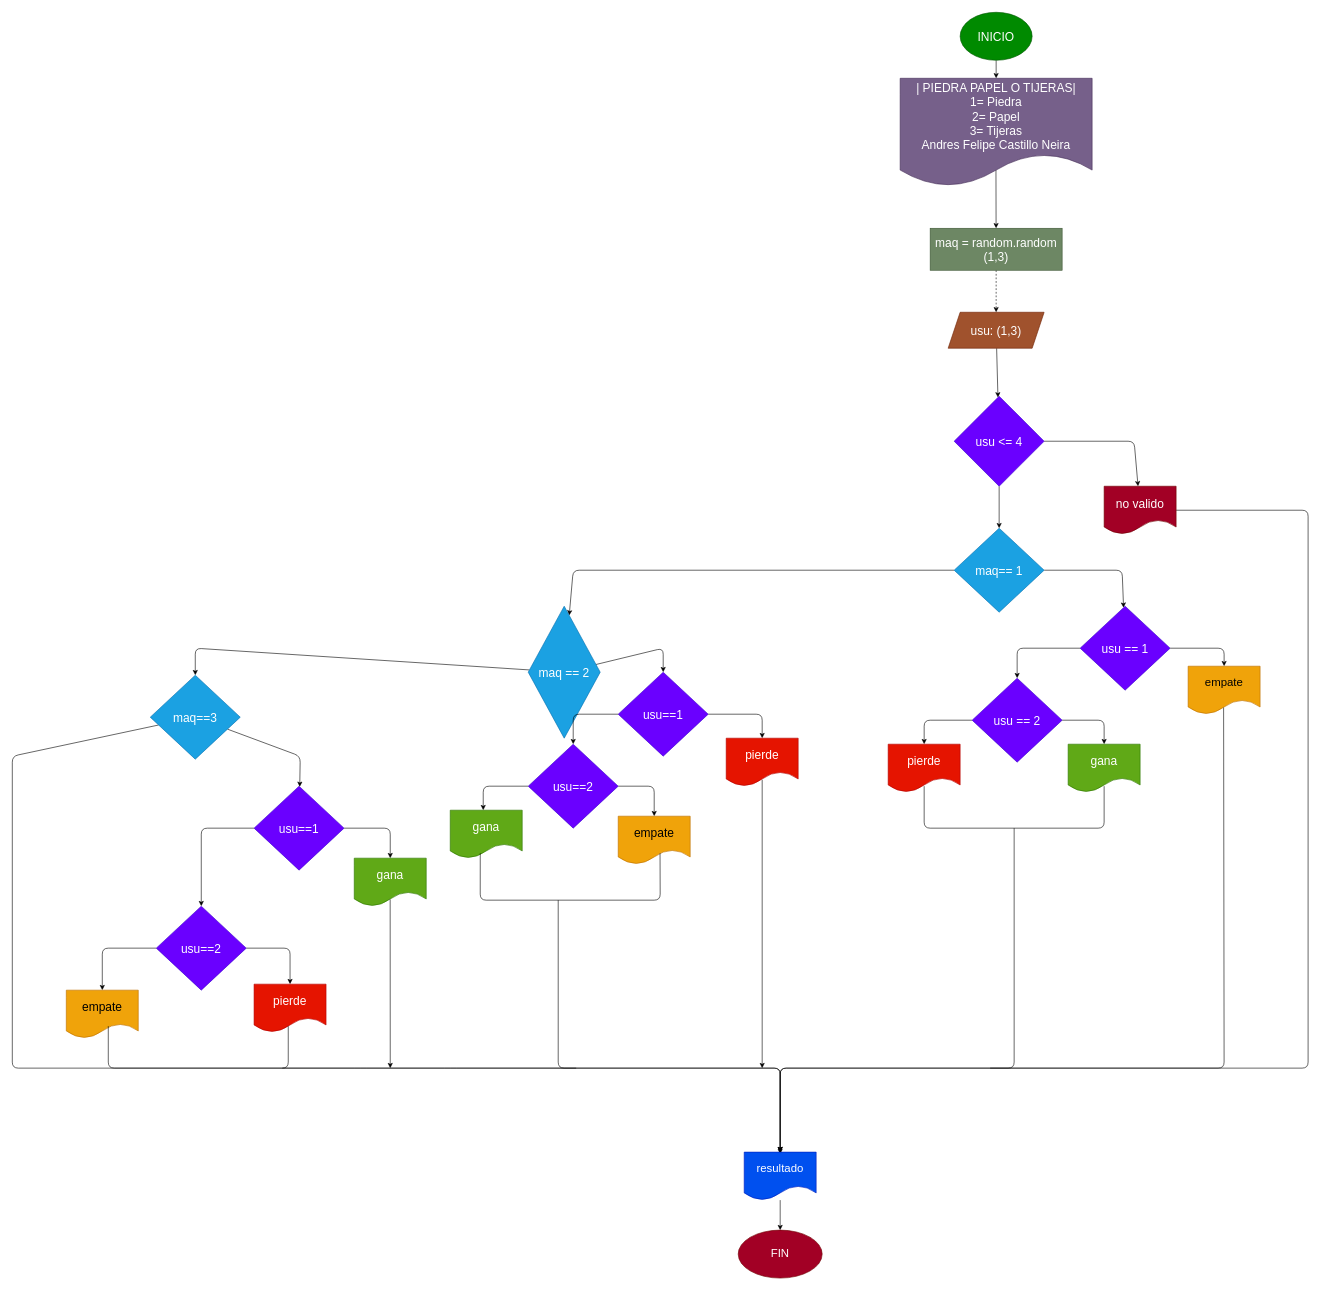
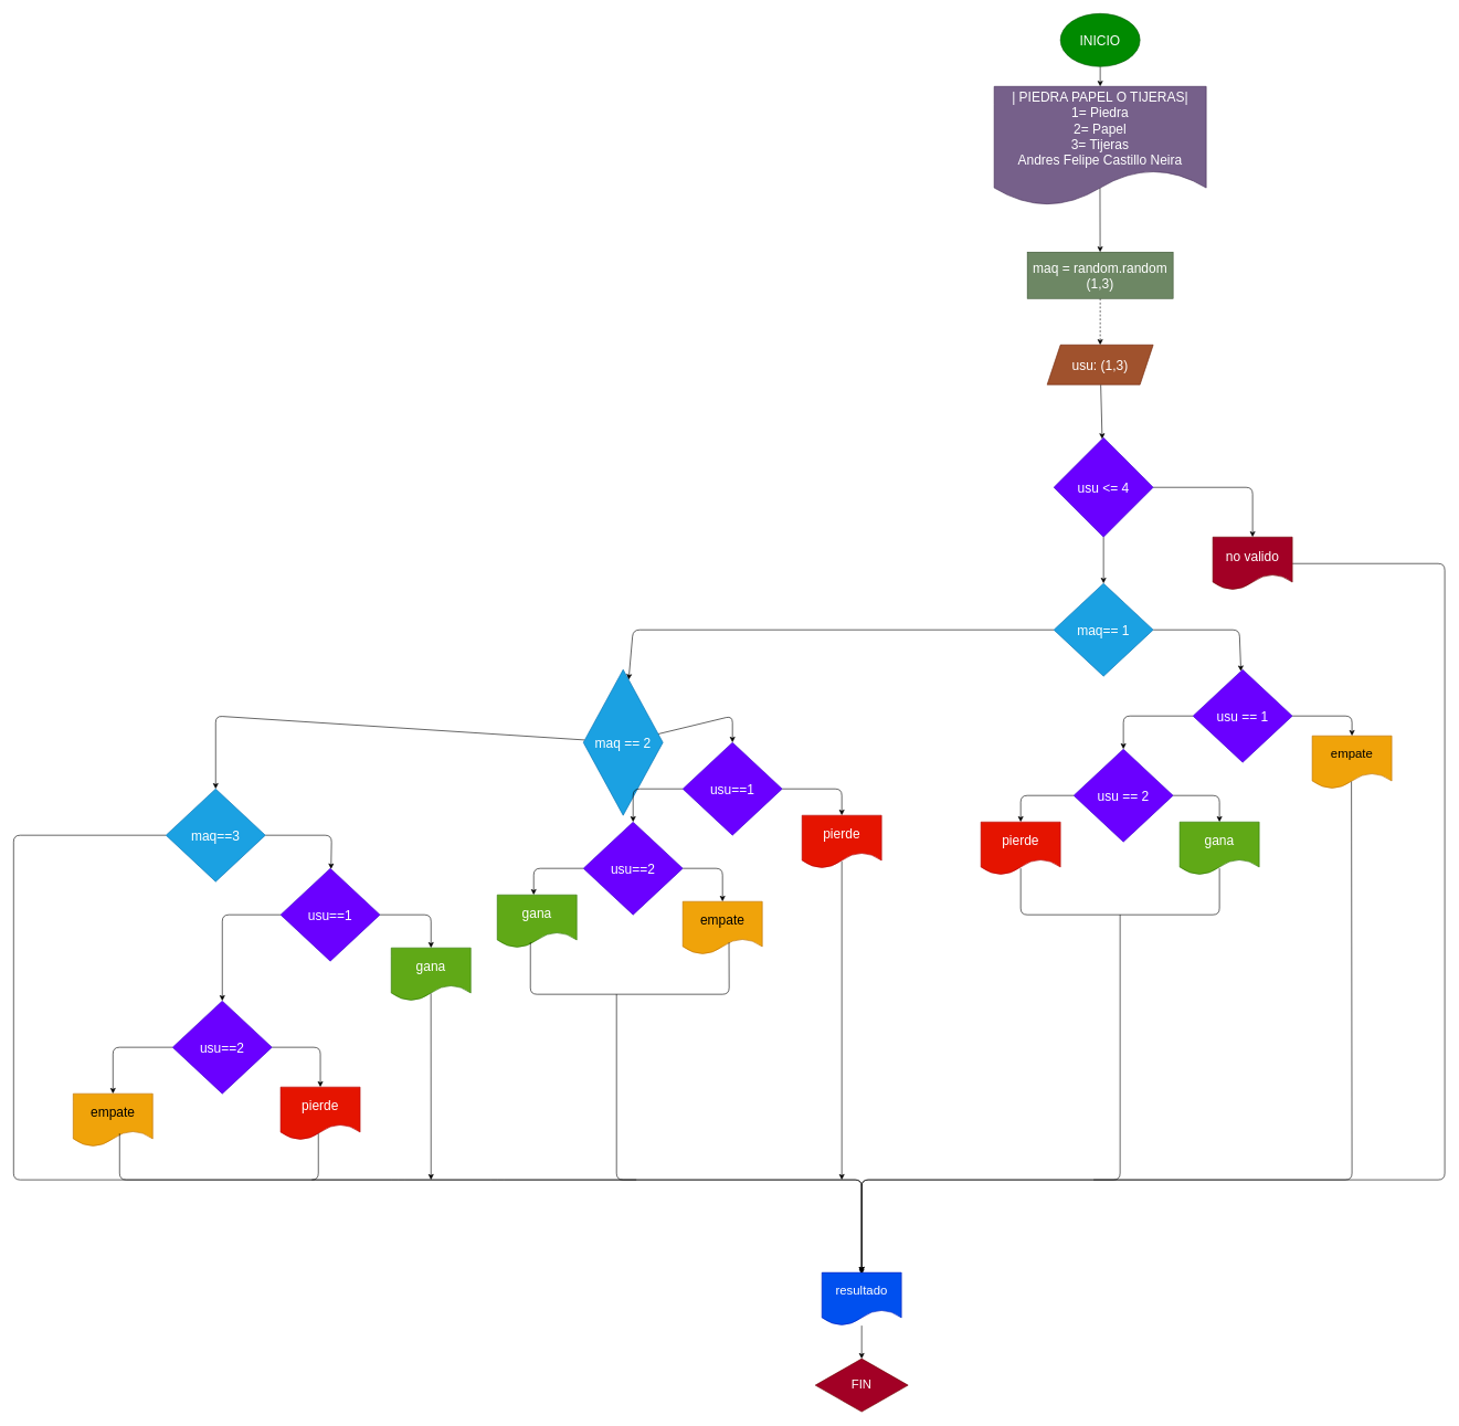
- <mxCell id="44" value="no valido" style="shape=document;whiteSpace=wrap;html=1;boundedLbl=1;fontSize=20;fillColor=#a20025;fontColor=#ffffff;strokeColor=#6F0000;" parent="1" vertex="1"><mxGeometry x="1840" y="810" width="120" height="80" as="geometry" /></mxCell>
+ <mxCell id="44" value="no valido" style="shape=document;whiteSpace=wrap;html=1;boundedLbl=1;fontSize=20;fillColor=#a20025;fontColor=#ffffff;strokeColor=#6F0000;" parent="1" vertex="1"><mxGeometry x="1830" y="810" width="120" height="80" as="geometry" /></mxCell>
- <mxCell id="36" value="maq==3" style="rhombus;whiteSpace=wrap;html=1;fontSize=20;fillColor=#1ba1e2;fontColor=#ffffff;strokeColor=#006EAF;" parent="1" vertex="1"><mxGeometry x="250" y="1125" width="150" height="140" as="geometry" /></mxCell>
+ <mxCell id="36" value="maq==3" style="rhombus;whiteSpace=wrap;html=1;fontSize=20;fillColor=#1ba1e2;fontColor=#ffffff;strokeColor=#006EAF;" parent="1" vertex="1"><mxGeometry x="250" y="1190" width="150" height="140" as="geometry" /></mxCell>
- <mxCell id="62" value="FIN" style="ellipse;whiteSpace=wrap;html=1;fontSize=19;fillColor=#a20025;fontColor=#ffffff;strokeColor=#6F0000;" parent="1" vertex="1"><mxGeometry x="1230" y="2050" width="140" height="80" as="geometry" /></mxCell>
+ <mxCell id="62" value="FIN" style="rhombus;whiteSpace=wrap;html=1;fontSize=19;fillColor=#a20025;fontColor=#ffffff;strokeColor=#6F0000;" parent="1" vertex="1"><mxGeometry x="1230" y="2050" width="140" height="80" as="geometry" /></mxCell>
